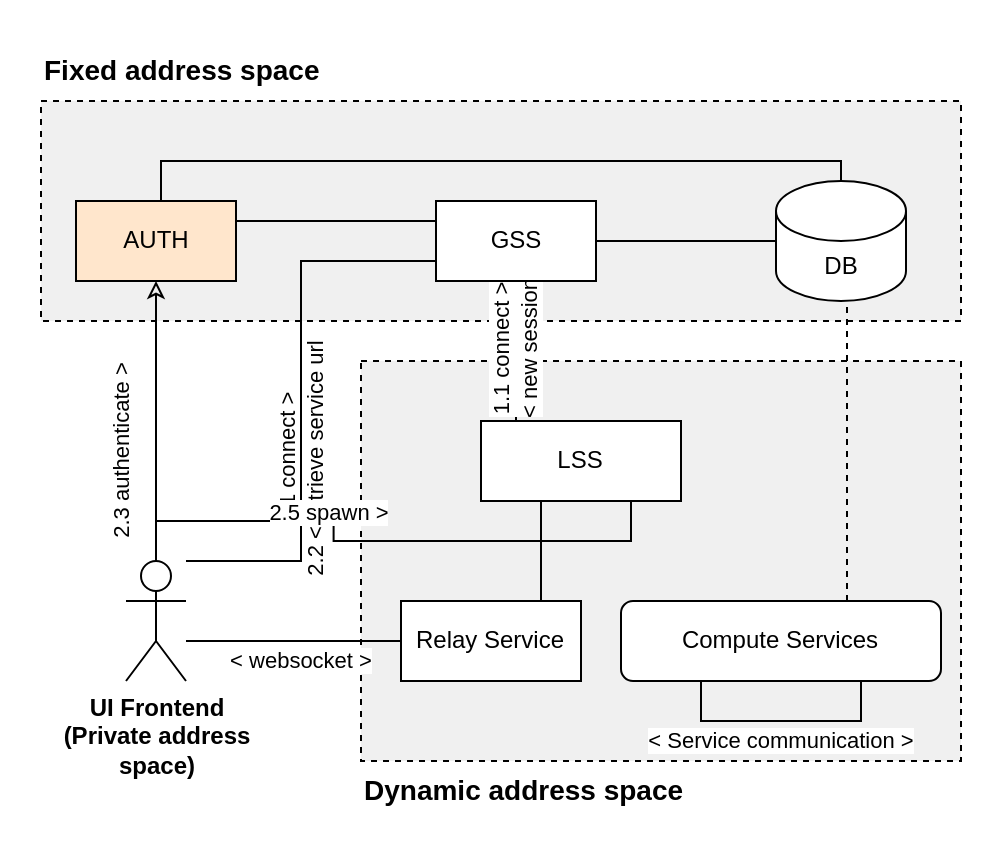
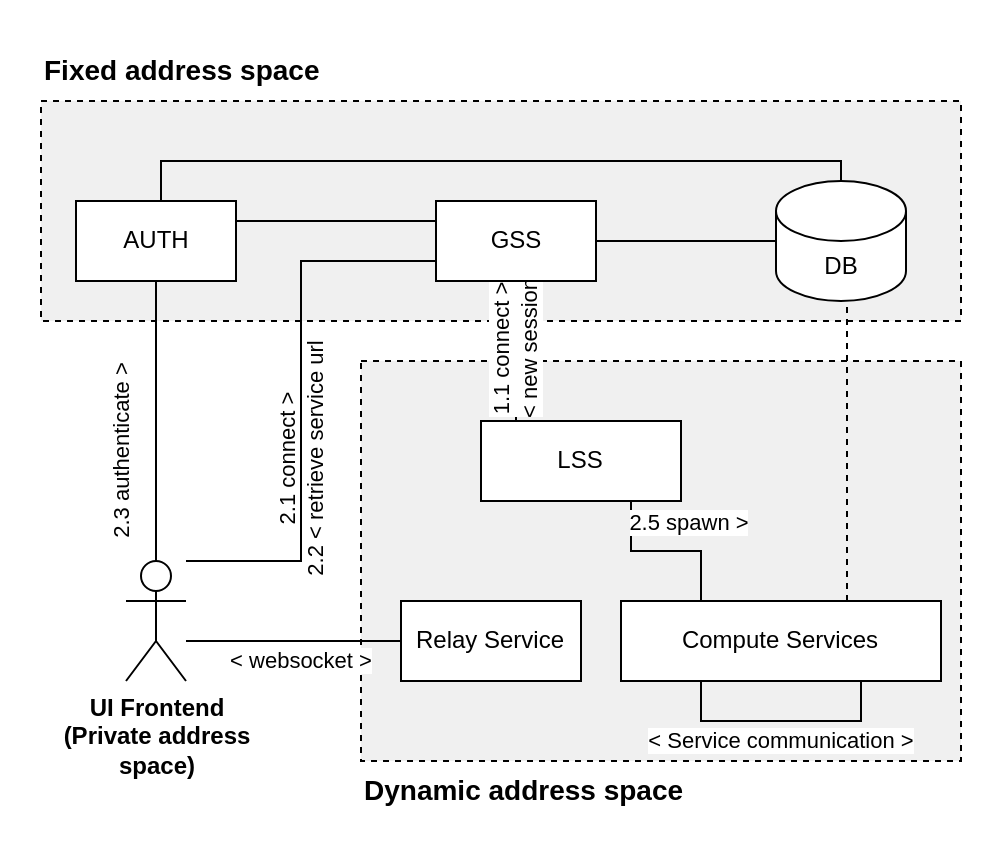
- <mxCell id="20" value="AUTH" style="rounded=0;whiteSpace=wrap;html=1;fillColor=#ffe6cc;" vertex="1" parent="1"><mxGeometry x="37.5" y="100" width="80" height="40" as="geometry" /></mxCell>
+ <mxCell id="20" value="AUTH" style="rounded=0;whiteSpace=wrap;html=1;" vertex="1" parent="1"><mxGeometry x="37.5" y="100" width="80" height="40" as="geometry" /></mxCell>
- <mxCell id="18" value="2.3 authenticate &amp;gt;" style="edgeStyle=orthogonalEdgeStyle;rounded=0;orthogonalLoop=1;jettySize=auto;html=1;endArrow=classic;endFill=0;jumpStyle=arc;jumpSize=12;horizontal=0;" edge="1" parent="1" source="5" target="20"><mxGeometry x="-0.231" y="18" relative="1" as="geometry"><mxPoint x="-80" y="210" as="sourcePoint" /><mxPoint x="220" y="90" as="targetPoint" /><mxPoint x="1" as="offset" /></mxGeometry></mxCell>
+ <mxCell id="18" value="2.3 authenticate &amp;gt;" style="edgeStyle=orthogonalEdgeStyle;rounded=0;orthogonalLoop=1;jettySize=auto;html=1;endArrow=none;endFill=0;jumpStyle=arc;jumpSize=12;horizontal=0;" edge="1" parent="1" source="5" target="20"><mxGeometry x="-0.231" y="18" relative="1" as="geometry"><mxPoint x="-80" y="210" as="sourcePoint" /><mxPoint x="220" y="90" as="targetPoint" /><mxPoint x="1" as="offset" /></mxGeometry></mxCell>
- <mxCell id="10" value="2.5 spawn &amp;gt;" style="edgeStyle=orthogonalEdgeStyle;rounded=0;orthogonalLoop=1;jettySize=auto;html=1;endArrow=none;endFill=0;exitX=0.75;exitY=1;exitDx=0;exitDy=0;verticalAlign=bottom;" edge="1" parent="1" source="11" target="5"><mxGeometry x="0.261" y="5" relative="1" as="geometry"><mxPoint as="offset" /></mxGeometry></mxCell>
+ <mxCell id="10" value="2.5 spawn &amp;gt;" style="edgeStyle=orthogonalEdgeStyle;rounded=0;orthogonalLoop=1;jettySize=auto;html=1;entryX=0.25;entryY=0;entryDx=0;entryDy=0;endArrow=none;endFill=0;exitX=0.75;exitY=1;exitDx=0;exitDy=0;verticalAlign=bottom;" edge="1" parent="1" source="11" target="13"><mxGeometry x="0.261" y="5" relative="1" as="geometry"><mxPoint as="offset" /></mxGeometry></mxCell>
- <mxCell id="6" style="edgeStyle=orthogonalEdgeStyle;rounded=0;orthogonalLoop=1;jettySize=auto;html=1;endArrow=none;endFill=0;" edge="1" parent="1" source="11" target="16"><mxGeometry relative="1" as="geometry"><Array as="points"><mxPoint x="270" y="280" /><mxPoint x="270" y="280" /></Array></mxGeometry></mxCell>
- <mxCell id="13" value="Compute Services" style="whiteSpace=wrap;html=1;rounded=1;" vertex="1" parent="1"><mxGeometry x="310" y="300" width="160" height="40" as="geometry" /></mxCell>
+ <mxCell id="13" value="Compute Services" style="rounded=0;whiteSpace=wrap;html=1;" vertex="1" parent="1"><mxGeometry x="310" y="300" width="160" height="40" as="geometry" /></mxCell>
